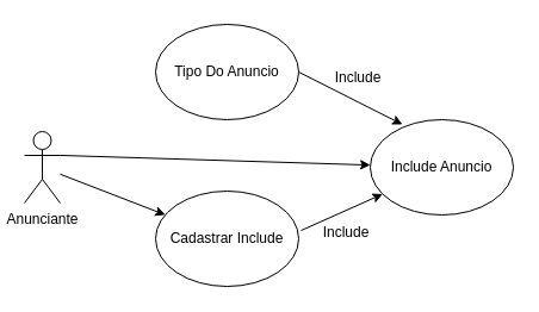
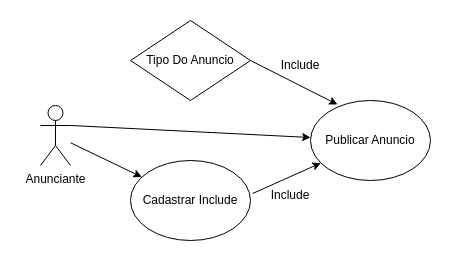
- <mxCell id="4" value="Tipo Do Anuncio" style="ellipse;whiteSpace=wrap;html=1;" vertex="1" parent="1"><mxGeometry x="130" y="20" width="120" height="80" as="geometry" /></mxCell>
+ <mxCell id="4" value="Tipo Do Anuncio" style="rhombus;whiteSpace=wrap;html=1;" vertex="1" parent="1"><mxGeometry x="130" y="20" width="120" height="80" as="geometry" /></mxCell>
- <mxCell id="2" value="Anunciante" style="shape=umlActor;verticalLabelPosition=bottom;verticalAlign=top;html=1;outlineConnect=0;" vertex="1" parent="1"><mxGeometry x="20" y="110" width="30" height="60" as="geometry" /></mxCell>
+ <mxCell id="2" value="Anunciante" style="shape=umlActor;verticalLabelPosition=bottom;verticalAlign=top;html=1;outlineConnect=0;" vertex="1" parent="1"><mxGeometry x="40" y="105" width="30" height="60" as="geometry" /></mxCell>
- <mxCell id="3" value="Include Anuncio" style="ellipse;whiteSpace=wrap;html=1;" vertex="1" parent="1"><mxGeometry x="310" y="100" width="120" height="80" as="geometry" /></mxCell>
+ <mxCell id="3" value="Publicar Anuncio" style="ellipse;whiteSpace=wrap;html=1;" vertex="1" parent="1"><mxGeometry x="310" y="100" width="120" height="80" as="geometry" /></mxCell>
